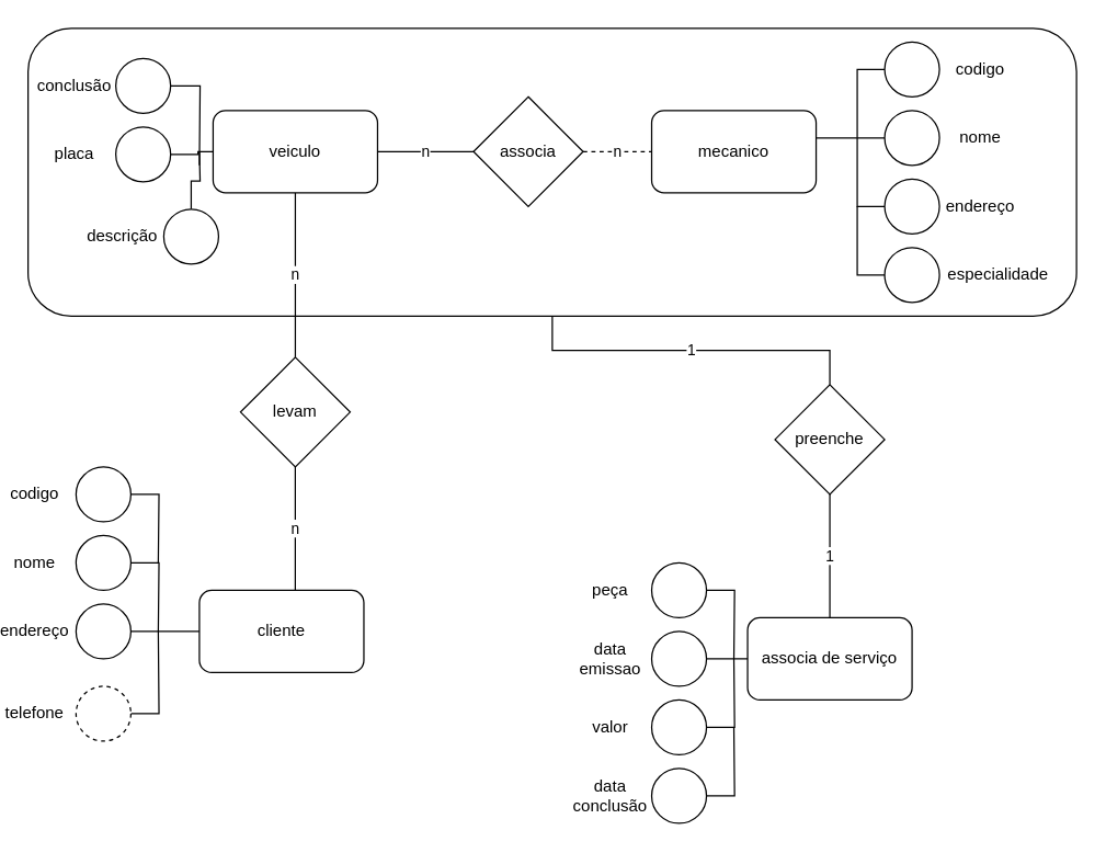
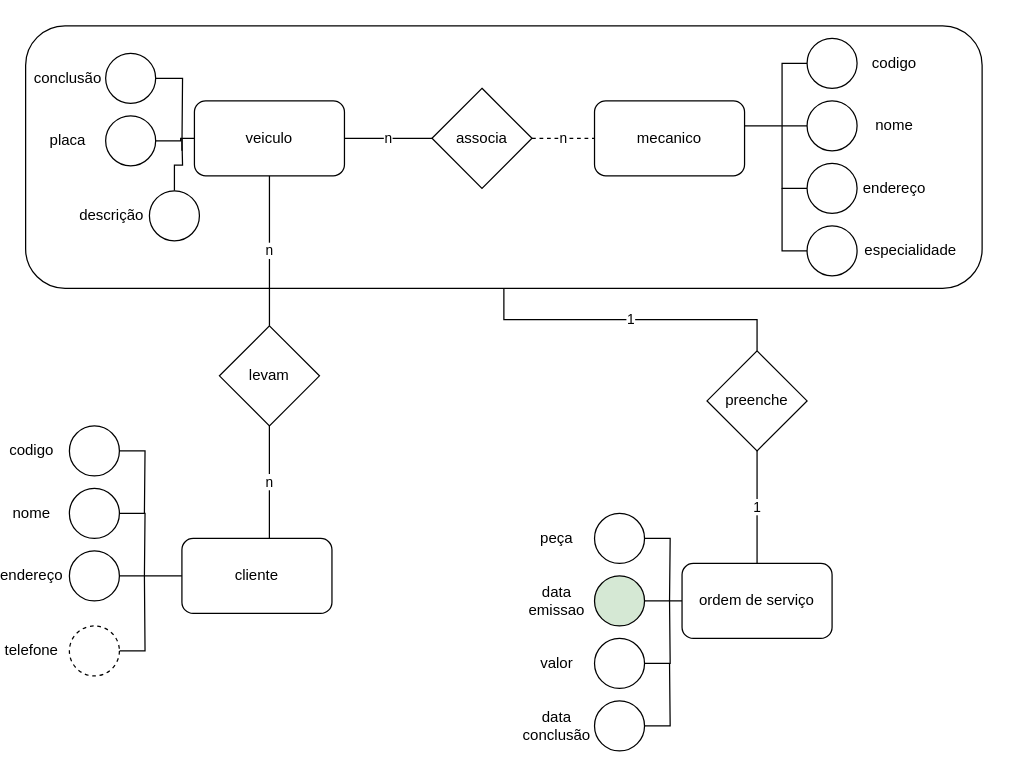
- <mxCell id="25" value="data emissao" style="ellipse;whiteSpace=wrap;html=1;aspect=fixed;spacingRight=100;" parent="1" vertex="1"><mxGeometry x="475" y="460" width="40" height="40" as="geometry" /></mxCell>
+ <mxCell id="25" value="data emissao" style="ellipse;whiteSpace=wrap;html=1;aspect=fixed;spacingRight=100;fillColor=#d5e8d4;" parent="1" vertex="1"><mxGeometry x="475" y="460" width="40" height="40" as="geometry" /></mxCell>
- <mxCell id="11" value="associa de serviço" style="rounded=1;whiteSpace=wrap;html=1;" parent="1" vertex="1"><mxGeometry x="545" y="450" width="120" height="60" as="geometry" /></mxCell>
+ <mxCell id="11" value="ordem de serviço" style="rounded=1;whiteSpace=wrap;html=1;" parent="1" vertex="1"><mxGeometry x="545" y="450" width="120" height="60" as="geometry" /></mxCell>
